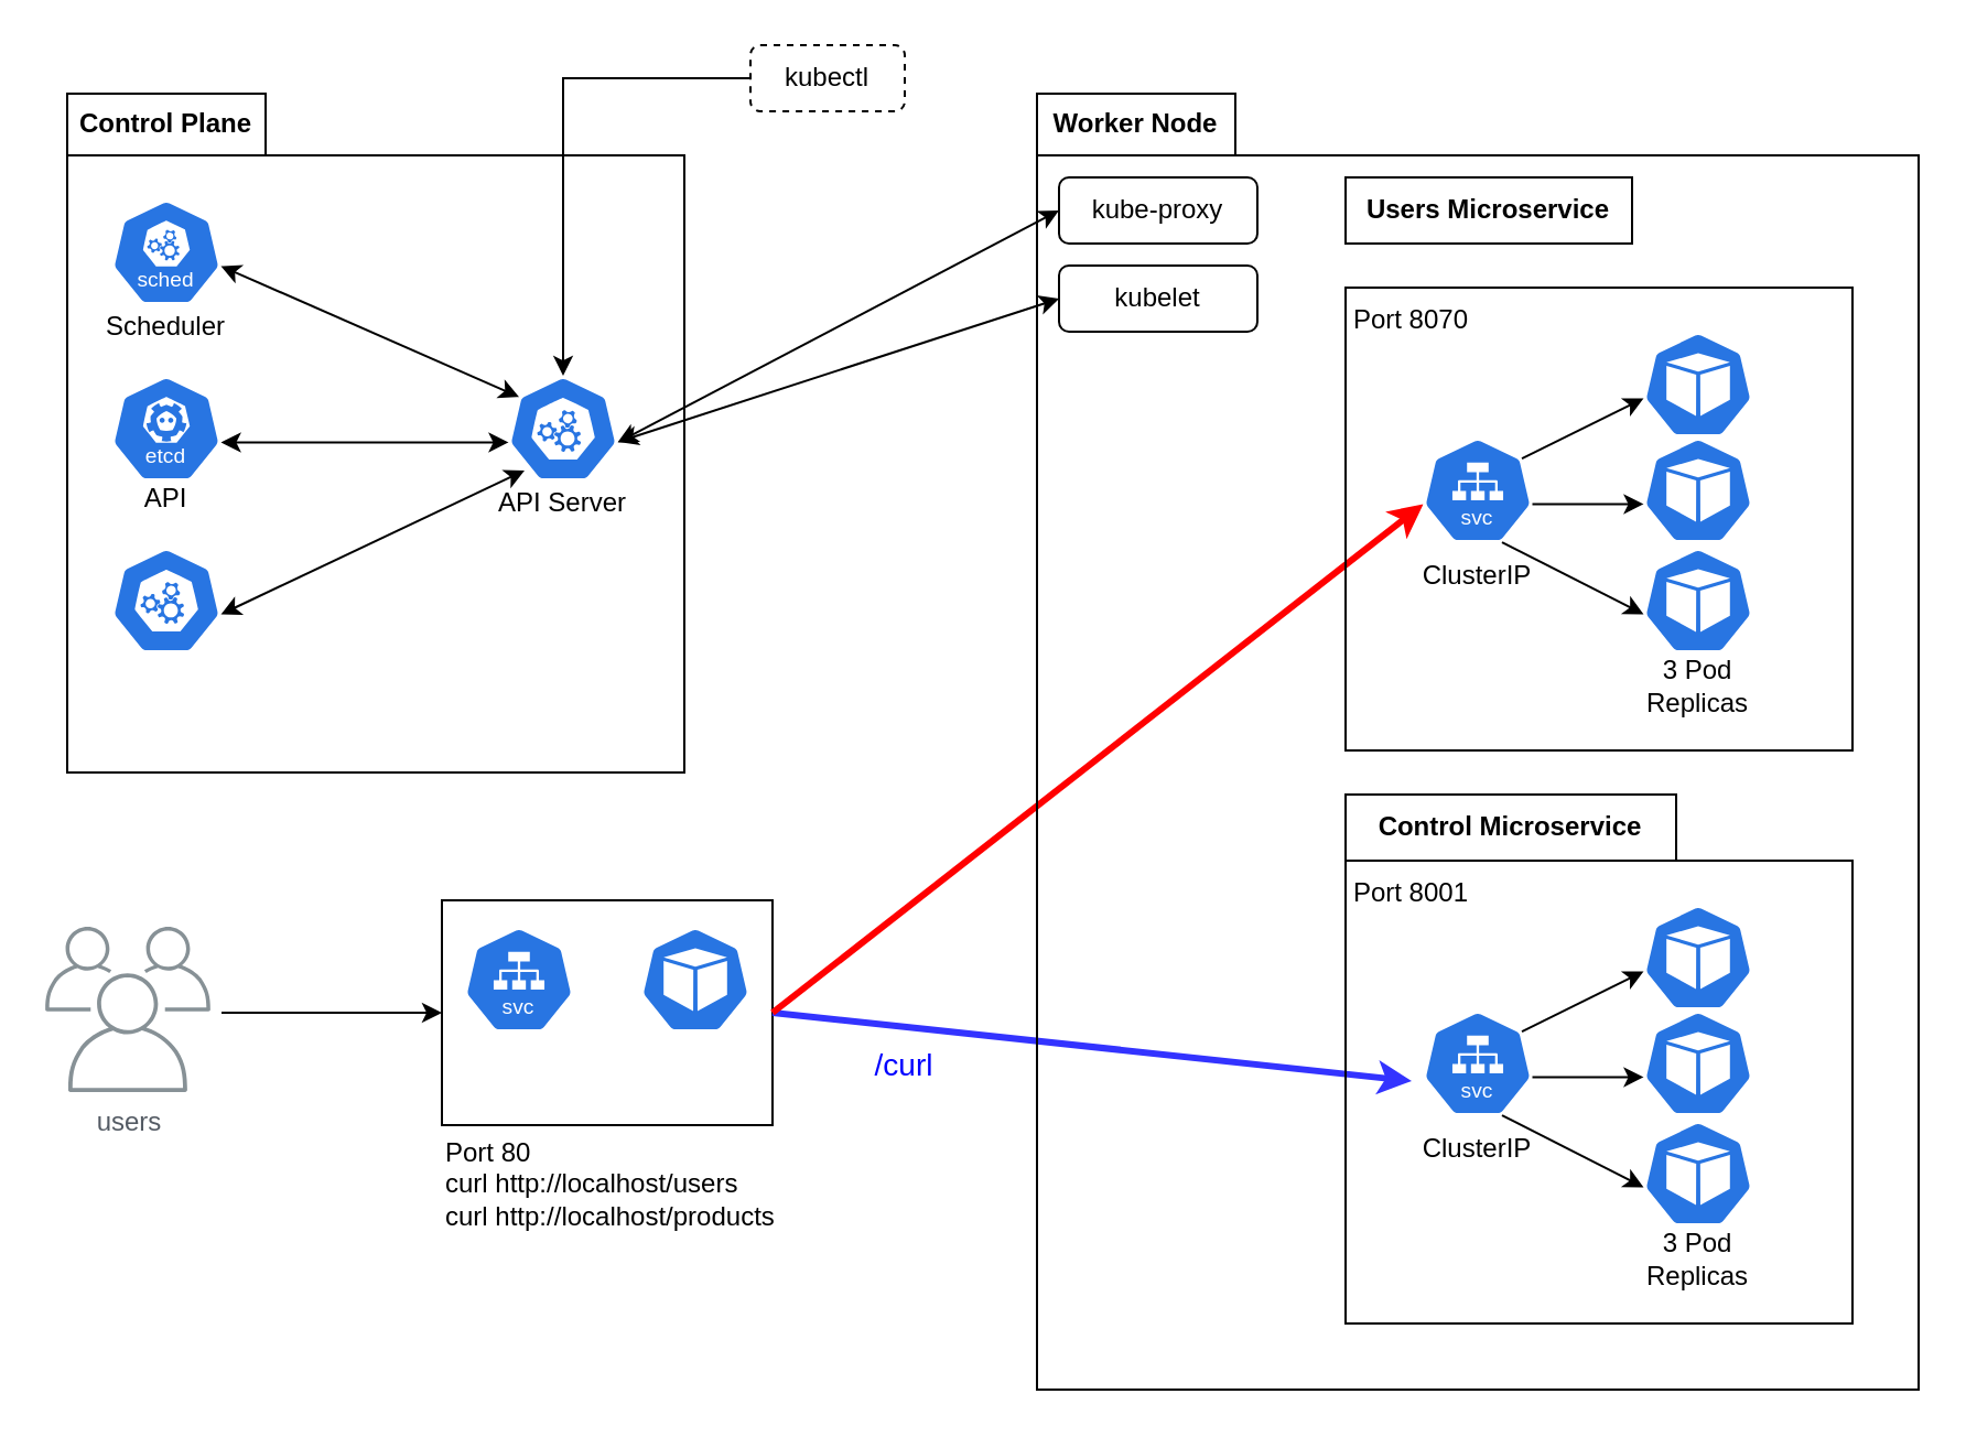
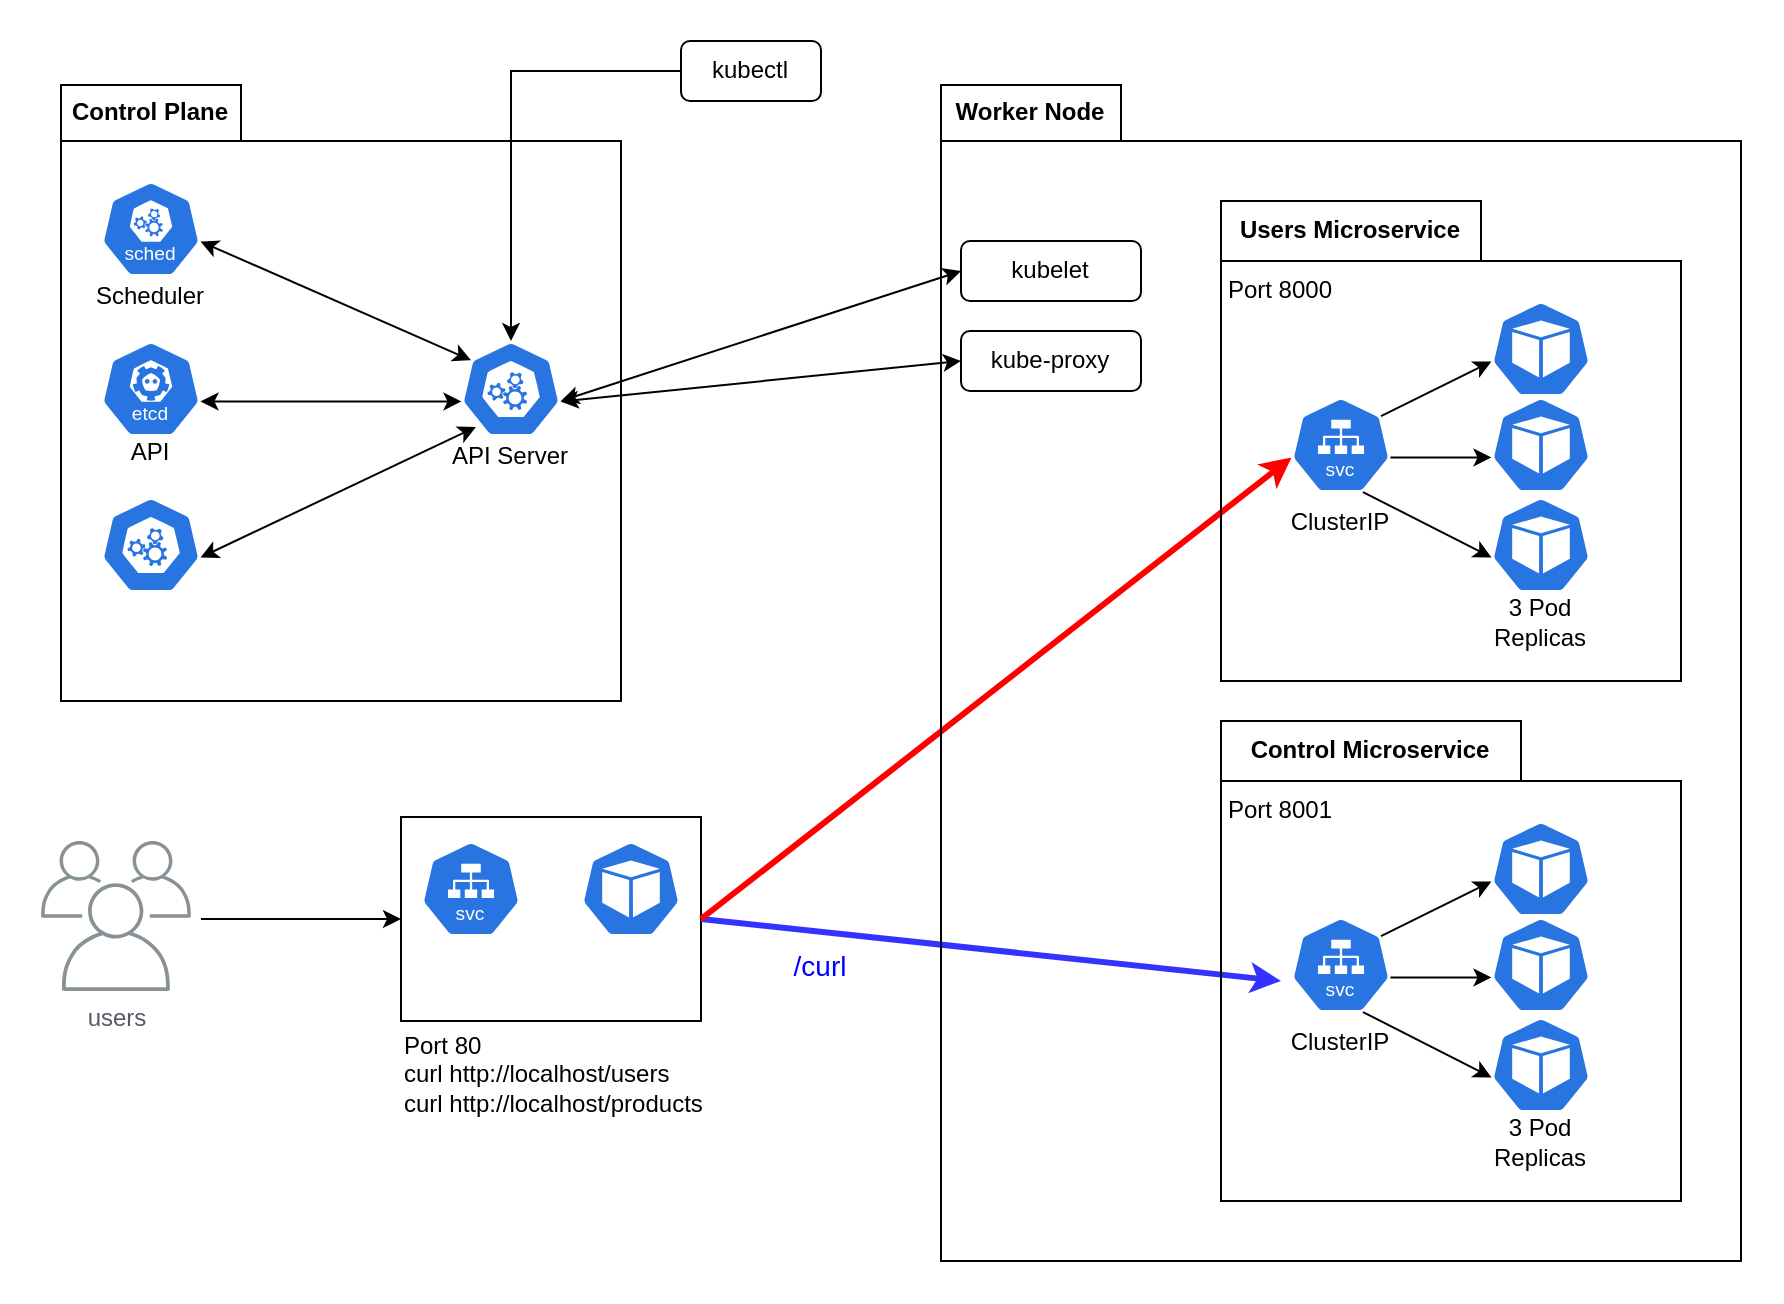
- <mxCell id="2" value="kubectl" style="rounded=1;whiteSpace=wrap;html=1;dashed=1;" vertex="1" parent="1"><mxGeometry x="340" y="20" width="70" height="30" as="geometry" /></mxCell>
+ <mxCell id="2" value="kubectl" style="rounded=1;whiteSpace=wrap;html=1;" vertex="1" parent="1"><mxGeometry x="340" y="20" width="70" height="30" as="geometry" /></mxCell>
- <mxCell id="48" value="kube-proxy" style="rounded=1;whiteSpace=wrap;html=1;container=0;" vertex="1" parent="33"><mxGeometry x="10" y="38" width="90" height="30" as="geometry" /></mxCell>
+ <mxCell id="48" value="kube-proxy" style="rounded=1;whiteSpace=wrap;html=1;container=0;" vertex="1" parent="33"><mxGeometry x="10" y="123" width="90" height="30" as="geometry" /></mxCell>
- <mxCell id="46" value="&lt;b&gt;Users Microservice&lt;/b&gt;" style="text;html=1;align=center;verticalAlign=middle;whiteSpace=wrap;rounded=0;strokeColor=default;container=0;" vertex="1" parent="33"><mxGeometry x="140" y="38" width="130" height="30" as="geometry" /></mxCell>
+ <mxCell id="46" value="&lt;b&gt;Users Microservice&lt;/b&gt;" style="text;html=1;align=center;verticalAlign=middle;whiteSpace=wrap;rounded=0;strokeColor=default;container=0;" vertex="1" parent="33"><mxGeometry x="140" y="58" width="130" height="30" as="geometry" /></mxCell>
- <mxCell id="61" value="Port 8070" style="text;html=1;align=center;verticalAlign=middle;whiteSpace=wrap;rounded=0;" vertex="1" parent="51"><mxGeometry x="-30" y="-20" width="60" height="30" as="geometry" /></mxCell>
+ <mxCell id="61" value="Port 8000" style="text;html=1;align=center;verticalAlign=middle;whiteSpace=wrap;rounded=0;" vertex="1" parent="51"><mxGeometry x="-30" y="-20" width="60" height="30" as="geometry" /></mxCell>
